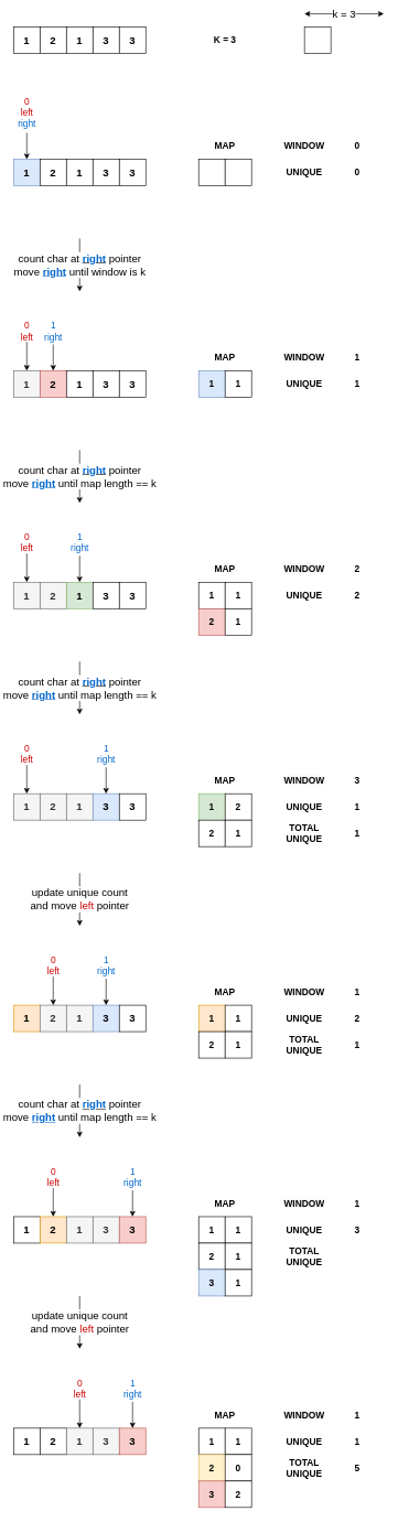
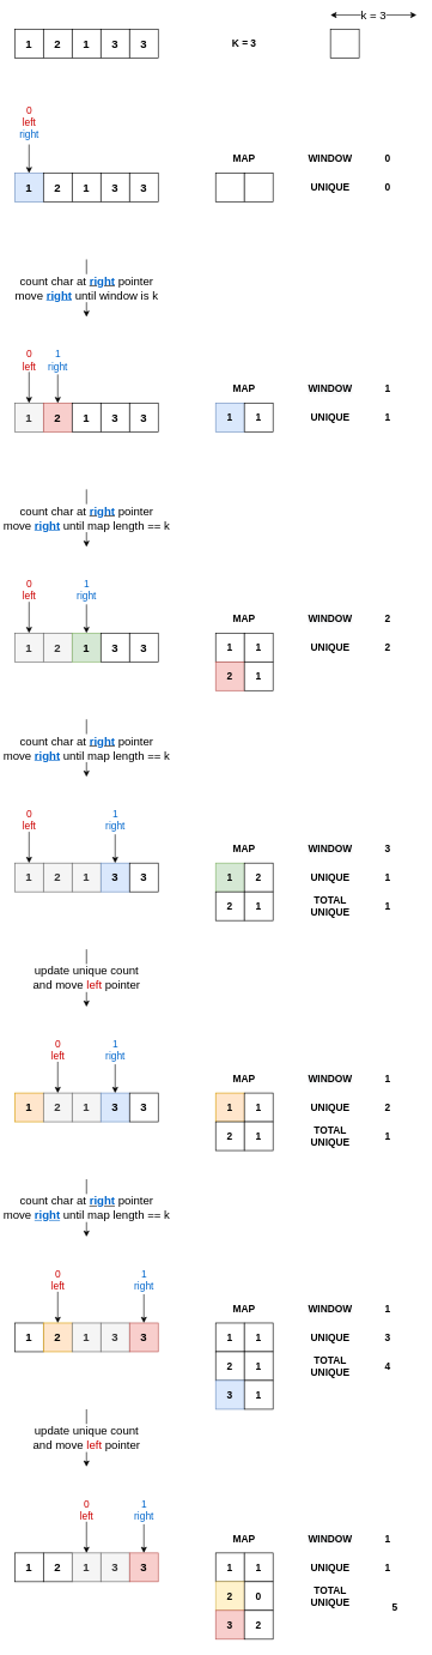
+ <mxCell id="130" value="4" style="text;html=1;strokeColor=none;fillColor=none;align=center;verticalAlign=middle;whiteSpace=wrap;rounded=0;fontSize=14;fontStyle=1" vertex="1" parent="1"><mxGeometry x="500" y="1880" width="80" height="40" as="geometry" /></mxCell>
- <mxCell id="132" value="5" style="text;html=1;strokeColor=none;fillColor=none;align=center;verticalAlign=middle;whiteSpace=wrap;rounded=0;fontSize=14;fontStyle=1" vertex="1" parent="1"><mxGeometry x="500" y="2200" width="80" height="40" as="geometry" /></mxCell>
+ <mxCell id="132" value="5" style="text;html=1;strokeColor=none;fillColor=none;align=center;verticalAlign=middle;whiteSpace=wrap;rounded=0;fontSize=14;fontStyle=1" vertex="1" parent="1"><mxGeometry x="510" y="2215" width="80" height="40" as="geometry" /></mxCell>
